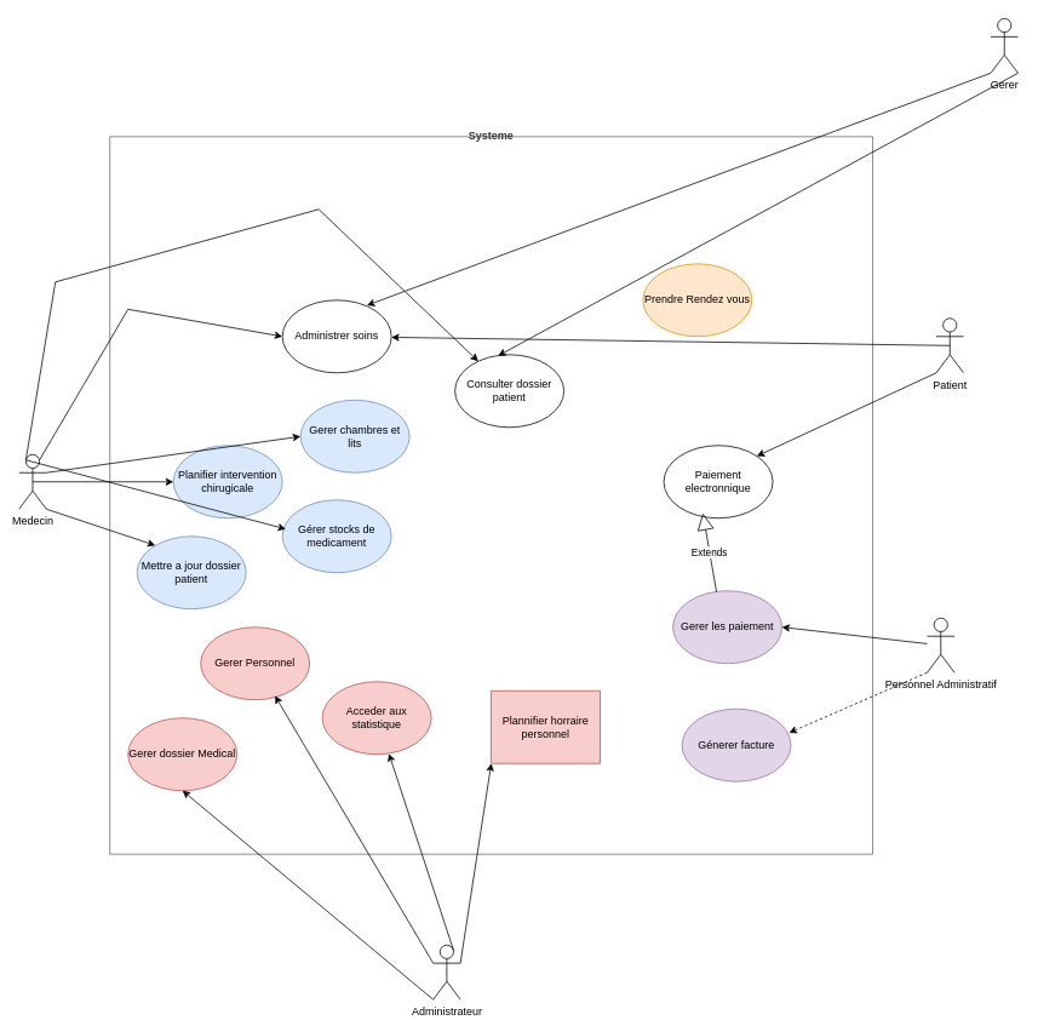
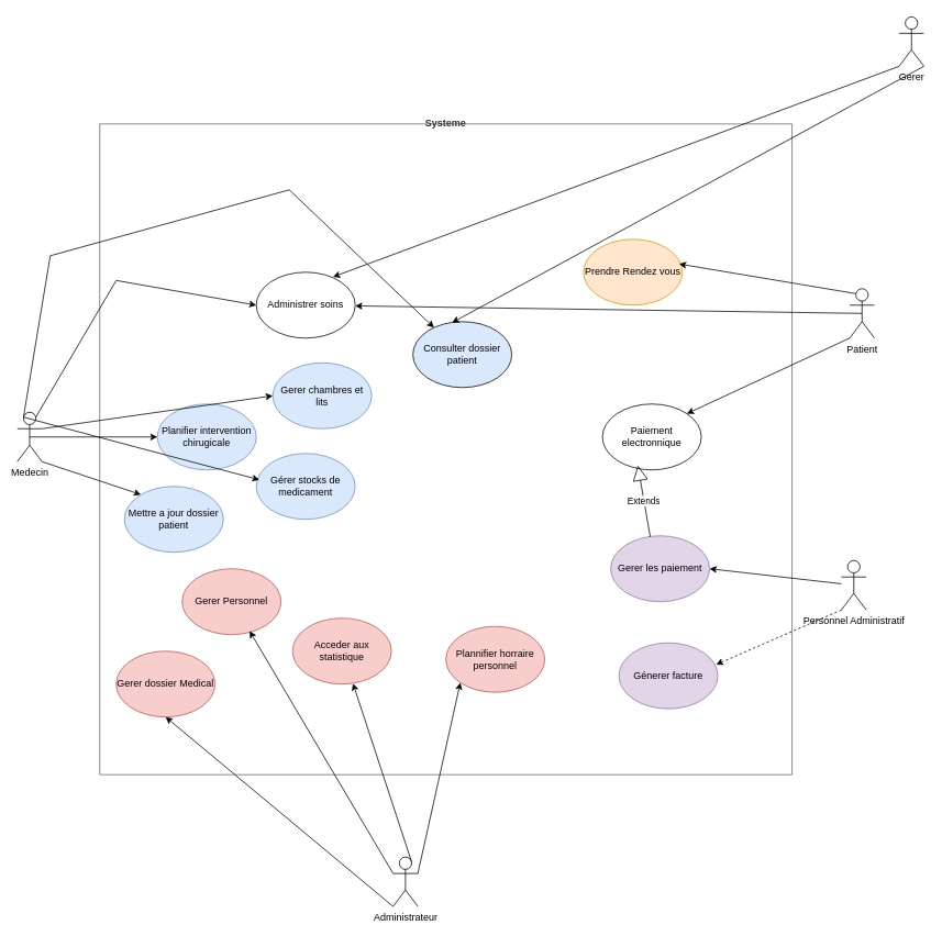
+ <mxCell id="23" value="" style="endArrow=classic;html=1;rounded=0;exitX=0.25;exitY=0.1;exitDx=0;exitDy=0;exitPerimeter=0;entryX=0.967;entryY=0.375;entryDx=0;entryDy=0;entryPerimeter=0;" parent="1" source="19" target="20" edge="1"><mxGeometry width="50" height="50" relative="1" as="geometry"><mxPoint x="830" y="320" as="sourcePoint" /><mxPoint x="880" y="270" as="targetPoint" /></mxGeometry></mxCell>
- <mxCell id="16" value="Consulter dossier patient" style="ellipse;whiteSpace=wrap;html=1;" parent="1" vertex="1"><mxGeometry x="500" y="390" width="120" height="80" as="geometry" /></mxCell>
+ <mxCell id="16" value="Consulter dossier patient" style="ellipse;whiteSpace=wrap;html=1;fillColor=#dae8fc;" parent="1" vertex="1"><mxGeometry x="500" y="390" width="120" height="80" as="geometry" /></mxCell>
- <mxCell id="32" value="Plannifier horraire personnel" style="whiteSpace=wrap;html=1;fillColor=#f8cecc;strokeColor=#b85450;rounded=0;" parent="1" vertex="1"><mxGeometry x="540" y="760" width="120" height="80" as="geometry" /></mxCell>
+ <mxCell id="32" value="Plannifier horraire personnel" style="ellipse;whiteSpace=wrap;html=1;fillColor=#f8cecc;strokeColor=#b85450;" parent="1" vertex="1"><mxGeometry x="540" y="760" width="120" height="80" as="geometry" /></mxCell>
